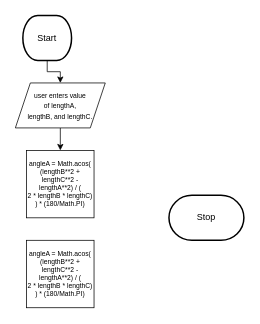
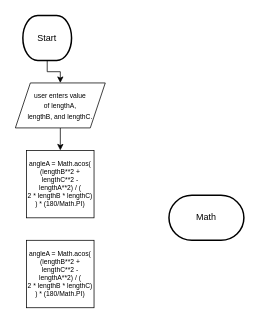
- <mxCell id="4" value="Stop" style="strokeWidth=2;html=1;shape=mxgraph.flowchart.terminator;whiteSpace=wrap;" parent="1" vertex="1"><mxGeometry x="225" y="260" width="100" height="60" as="geometry" /></mxCell>
+ <mxCell id="4" value="Math" style="strokeWidth=2;html=1;shape=mxgraph.flowchart.terminator;whiteSpace=wrap;" parent="1" vertex="1"><mxGeometry x="225" y="260" width="100" height="60" as="geometry" /></mxCell>
